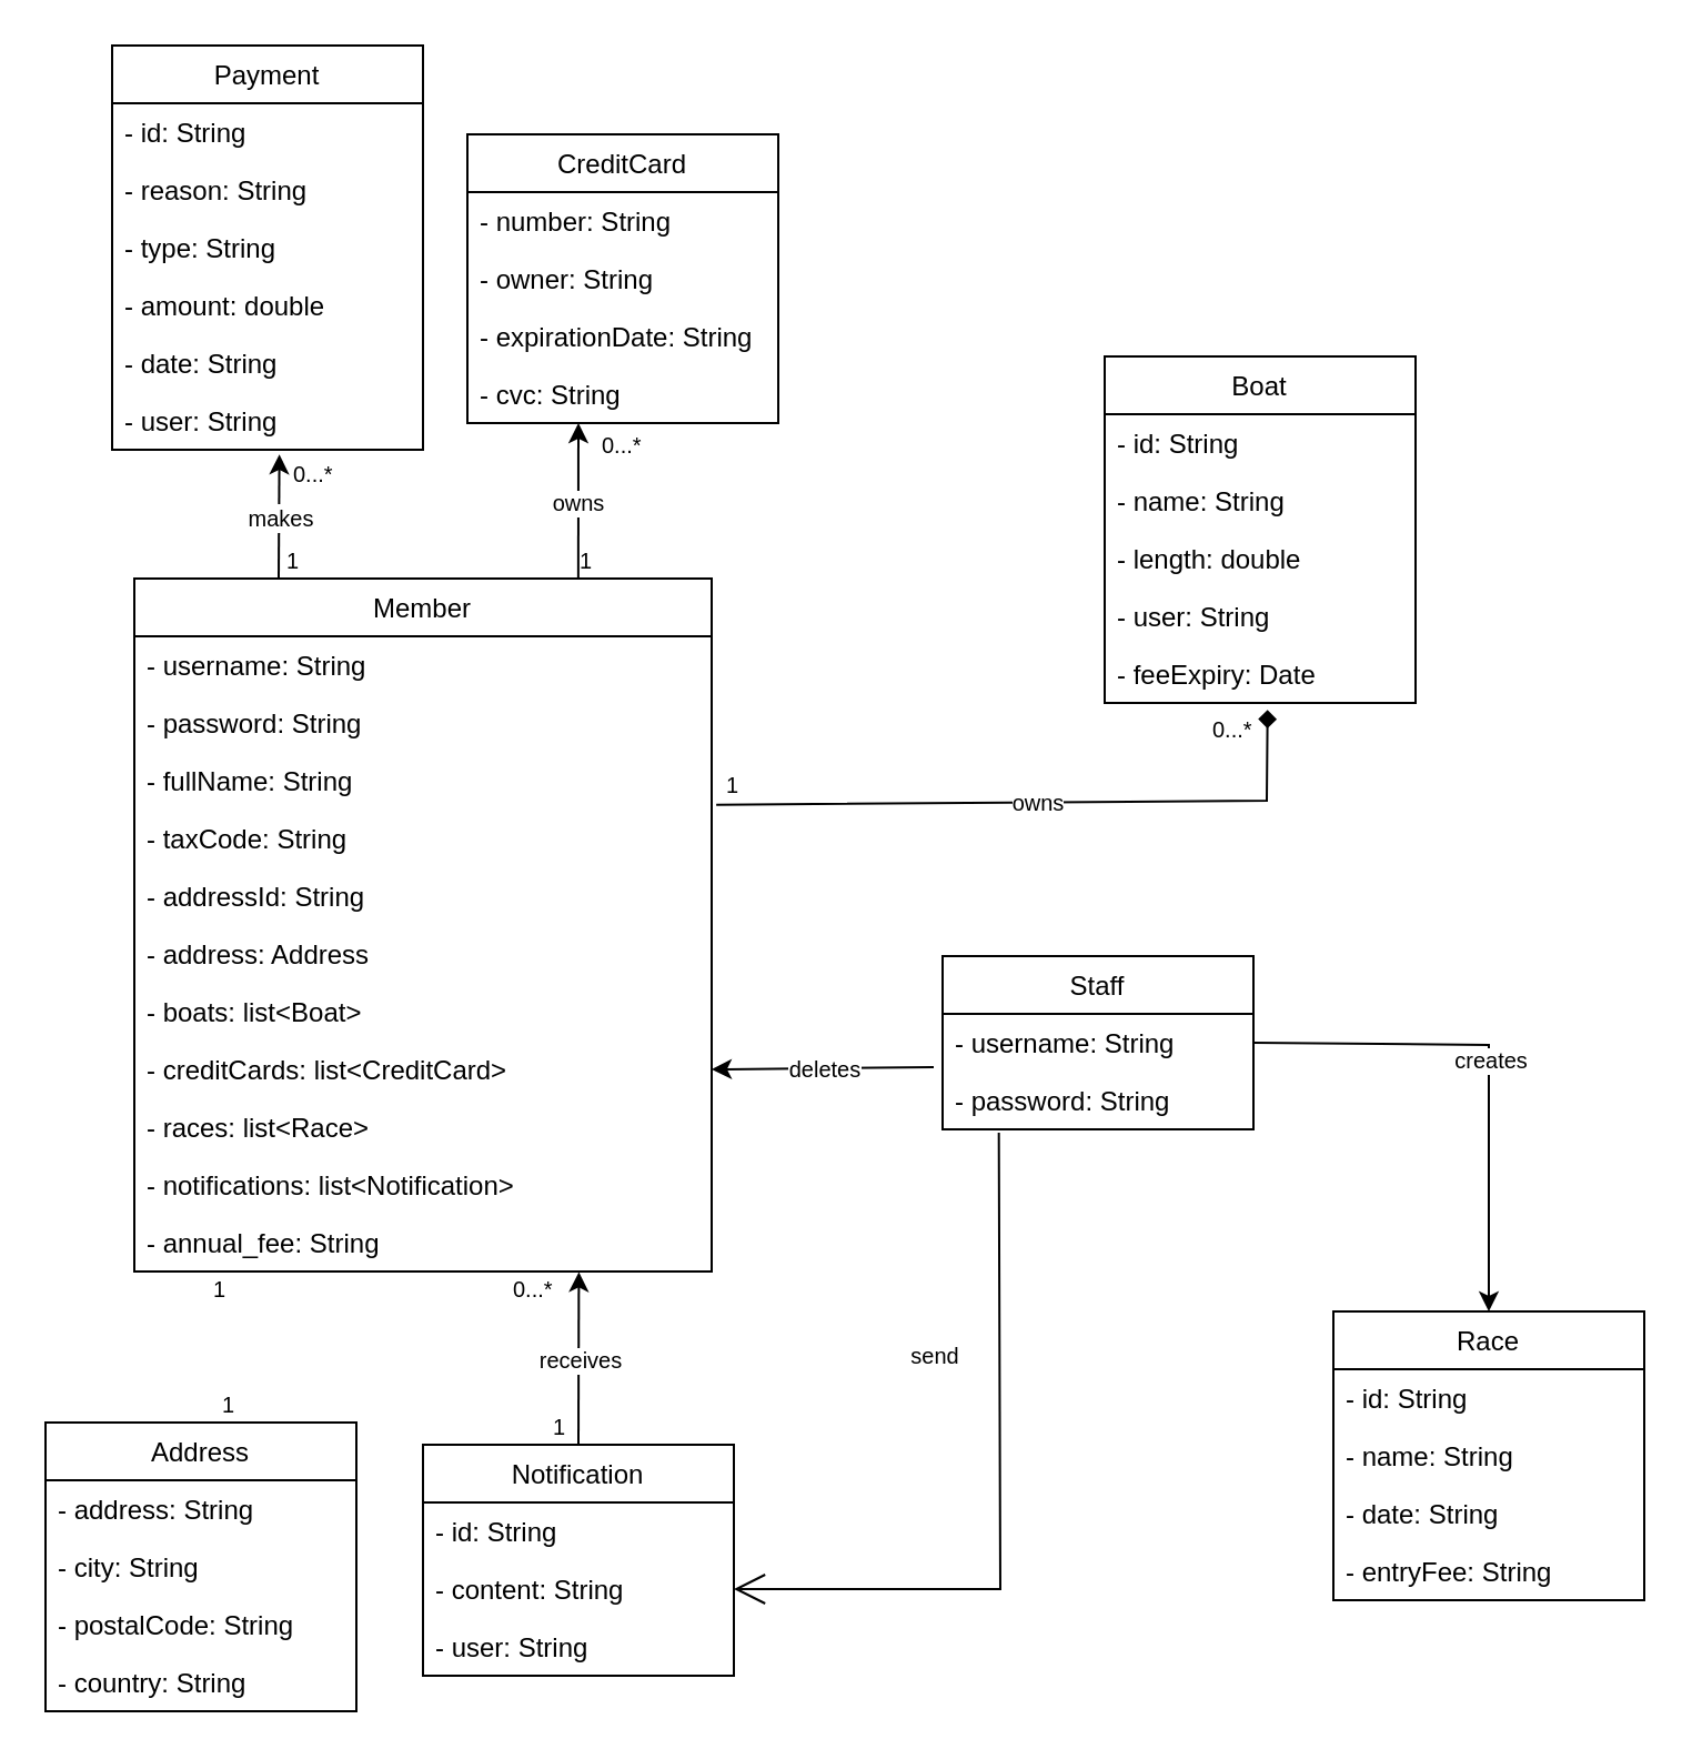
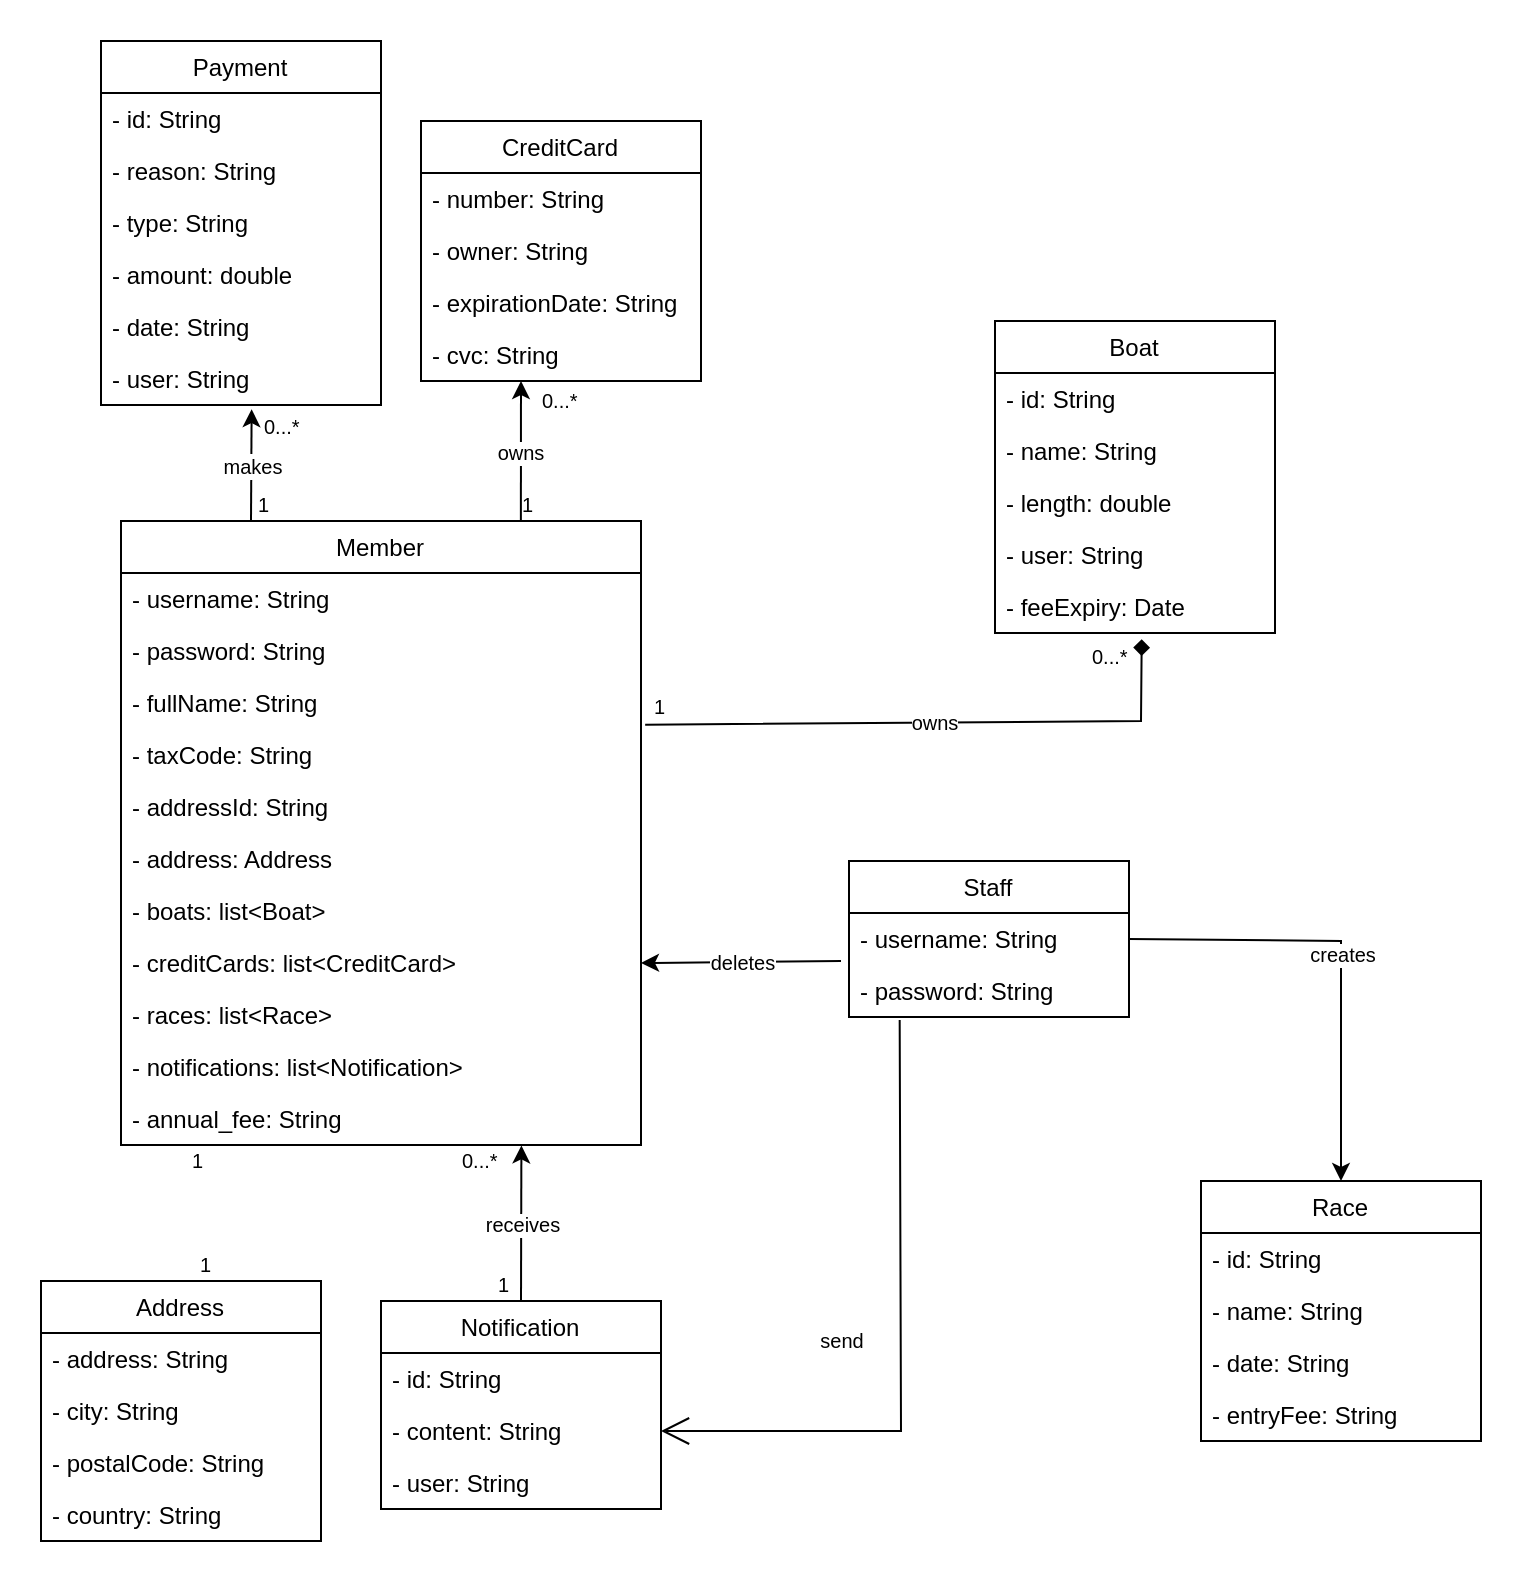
- <mxCell id="50" value="send" style="text;html=1;strokeColor=none;fillColor=none;align=center;verticalAlign=middle;whiteSpace=wrap;rounded=0;fontSize=10;" vertex="1" parent="1"><mxGeometry x="396" y="600" width="50" height="20" as="geometry" /></mxCell>
+ <mxCell id="50" value="send" style="text;html=1;strokeColor=none;fillColor=none;align=center;verticalAlign=middle;whiteSpace=wrap;rounded=0;fontSize=10;" vertex="1" parent="1"><mxGeometry x="396" y="660" width="50" height="20" as="geometry" /></mxCell>
